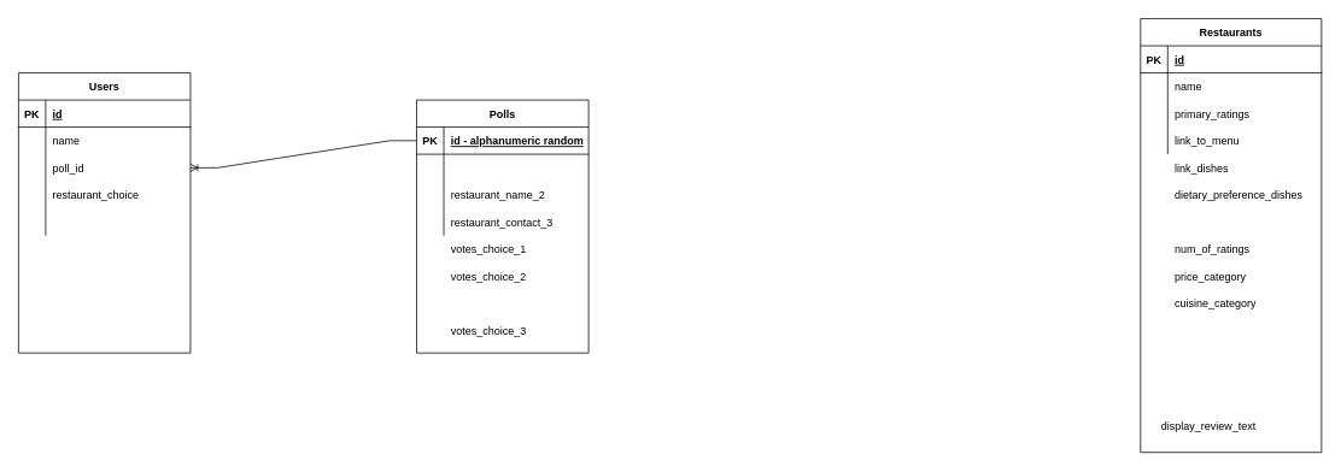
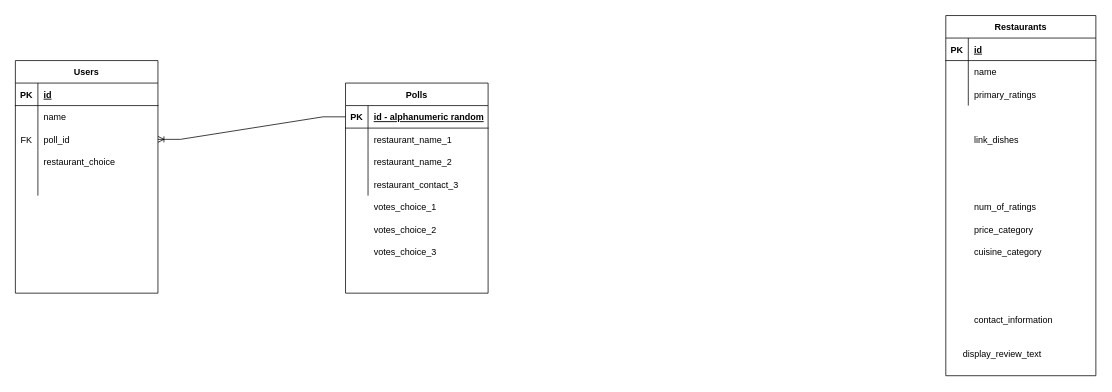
- <mxCell id="14" value="link_to_menu" style="shape=partialRectangle;connectable=0;fillColor=none;top=0;left=0;bottom=0;right=0;align=left;spacingLeft=6;overflow=hidden;" parent="12" vertex="1"><mxGeometry x="30" width="170" height="30" as="geometry"><mxRectangle width="170" height="30" as="alternateBounds" /></mxGeometry></mxCell>
+ <mxCell id="46" value="FK" style="shape=partialRectangle;connectable=0;fillColor=none;top=0;left=0;bottom=0;right=0;editable=1;overflow=hidden;" parent="45" vertex="1"><mxGeometry width="30" height="30" as="geometry"><mxRectangle width="30" height="30" as="alternateBounds" /></mxGeometry></mxCell>
+ <mxCell id="27" value="restaurant_name_1" style="shape=partialRectangle;connectable=0;fillColor=none;top=0;left=0;bottom=0;right=0;align=left;spacingLeft=6;overflow=hidden;" parent="25" vertex="1"><mxGeometry x="30" width="160" height="30" as="geometry"><mxRectangle width="160" height="30" as="alternateBounds" /></mxGeometry></mxCell>
- <mxCell id="16" value="dietary_preference_dishes" style="shape=partialRectangle;connectable=0;fillColor=none;top=0;left=0;bottom=0;right=0;align=left;spacingLeft=6;overflow=hidden;" parent="1" vertex="1"><mxGeometry x="1290" y="200" width="150" height="30" as="geometry"><mxRectangle width="150" height="30" as="alternateBounds" /></mxGeometry></mxCell>
- <mxCell id="36" value="votes_choice_3" style="shape=partialRectangle;connectable=0;fillColor=none;top=0;left=0;bottom=0;right=0;align=left;spacingLeft=6;overflow=hidden;" parent="1" vertex="1"><mxGeometry x="490" y="350" width="150" height="30" as="geometry"><mxRectangle width="150" height="30" as="alternateBounds" /></mxGeometry></mxCell>
+ <mxCell id="36" value="votes_choice_3" style="shape=partialRectangle;connectable=0;fillColor=none;top=0;left=0;bottom=0;right=0;align=left;spacingLeft=6;overflow=hidden;" parent="1" vertex="1"><mxGeometry x="490" y="320" width="150" height="30" as="geometry"><mxRectangle width="150" height="30" as="alternateBounds" /></mxGeometry></mxCell>
+ <mxCell id="37" value="contact_information" style="shape=partialRectangle;connectable=0;fillColor=none;top=0;left=0;bottom=0;right=0;align=left;spacingLeft=6;overflow=hidden;" parent="1" vertex="1"><mxGeometry x="1290" y="410" width="150" height="30" as="geometry"><mxRectangle width="150" height="30" as="alternateBounds" /></mxGeometry></mxCell>
